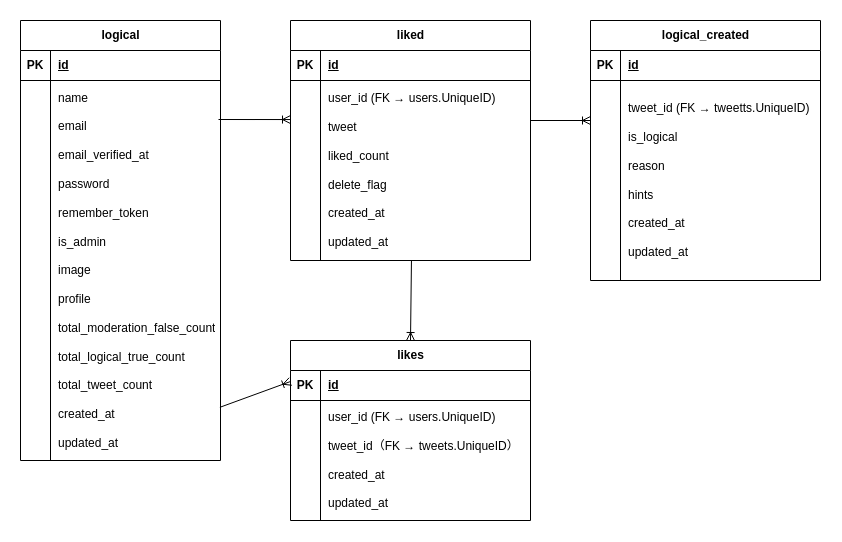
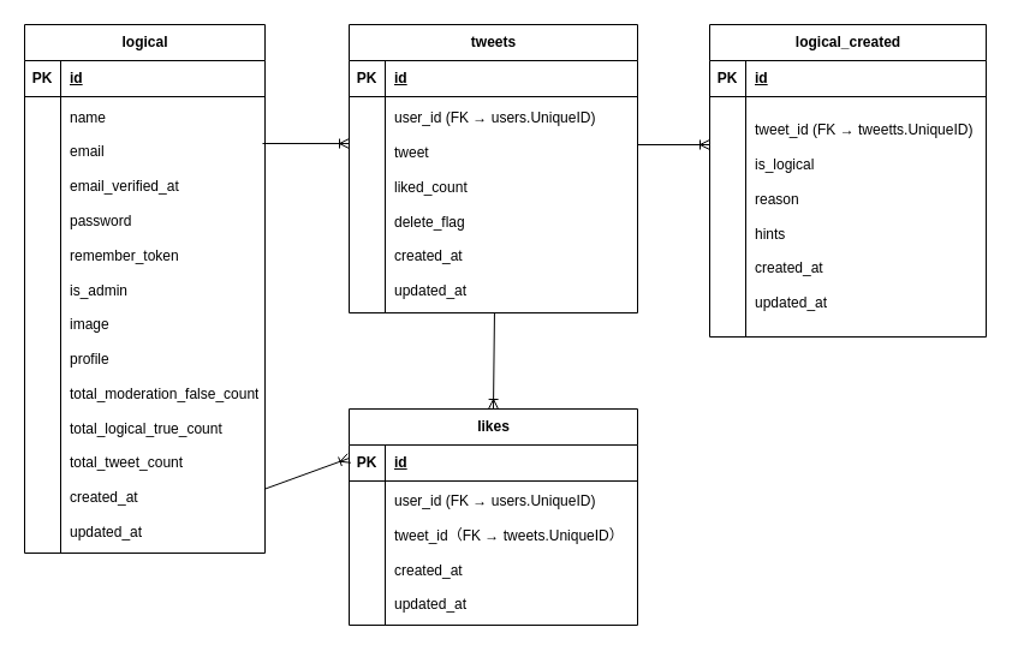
- <mxCell id="9" value="liked" style="shape=table;startSize=30;container=1;collapsible=1;childLayout=tableLayout;fixedRows=1;rowLines=0;fontStyle=1;align=center;resizeLast=1;html=1;" parent="1" vertex="1"><mxGeometry x="290" y="20" width="240" height="240" as="geometry" /></mxCell>
+ <mxCell id="9" value="tweets" style="shape=table;startSize=30;container=1;collapsible=1;childLayout=tableLayout;fixedRows=1;rowLines=0;fontStyle=1;align=center;resizeLast=1;html=1;" parent="1" vertex="1"><mxGeometry x="290" y="20" width="240" height="240" as="geometry" /></mxCell>
